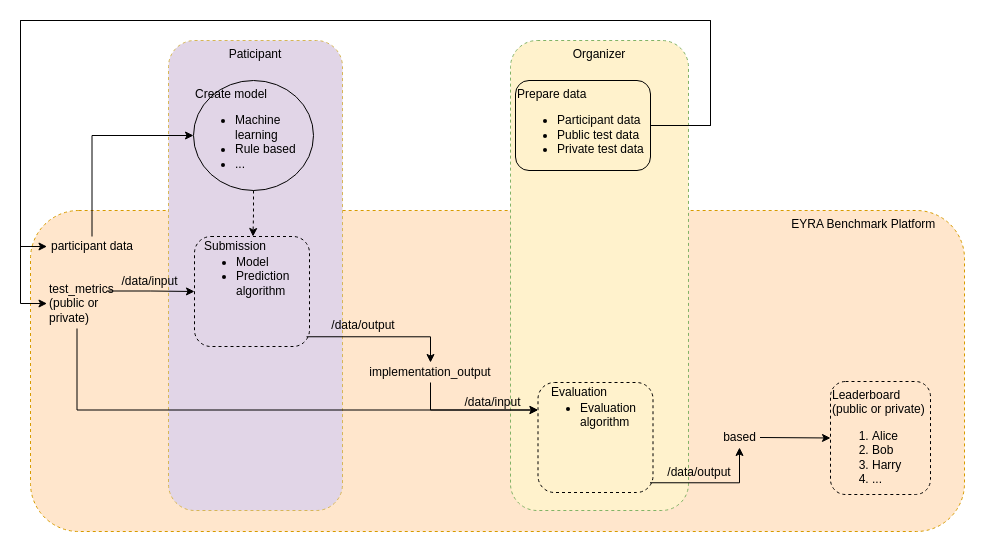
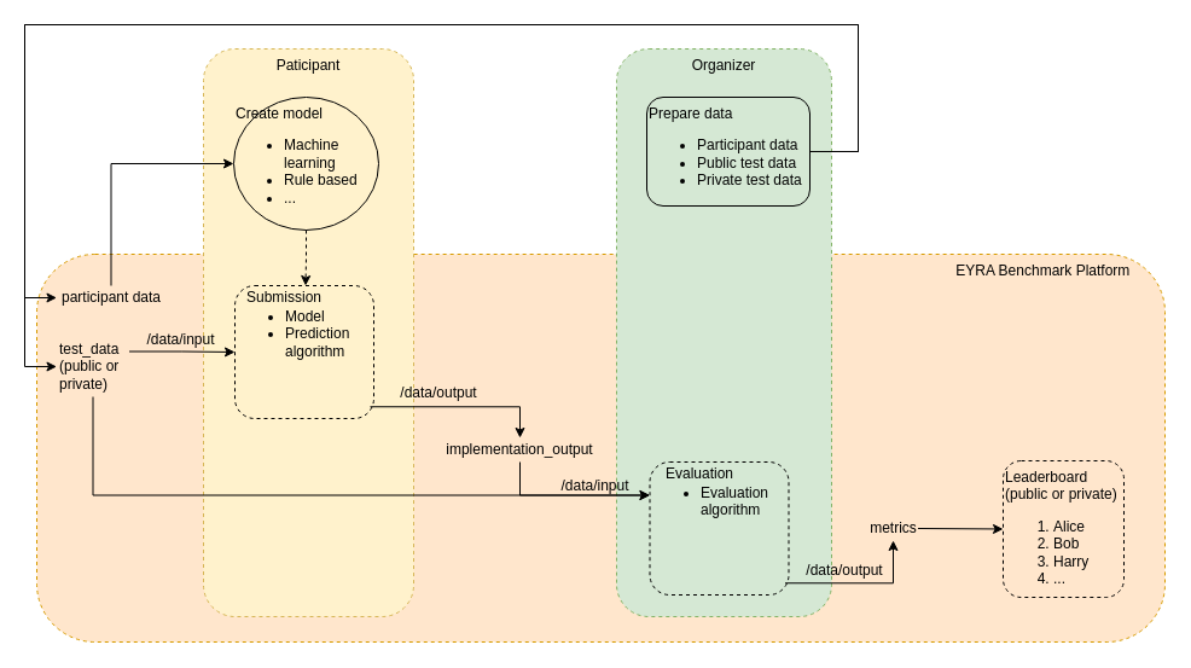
- <mxCell id="30" value="Prepare data&lt;br&gt;&lt;ul&gt;&lt;li&gt;Participant data&lt;/li&gt;&lt;li&gt;Public test data&lt;/li&gt;&lt;li&gt;Private test data&lt;/li&gt;&lt;/ul&gt;" style="rounded=1;whiteSpace=wrap;html=1;fillColor=none;align=left;verticalAlign=top;" vertex="1" parent="1"><mxGeometry x="515" y="80" width="135" height="90" as="geometry" /></mxCell>
+ <mxCell id="30" value="Prepare data&lt;br&gt;&lt;ul&gt;&lt;li&gt;Participant data&lt;/li&gt;&lt;li&gt;Public test data&lt;/li&gt;&lt;li&gt;Private test data&lt;/li&gt;&lt;/ul&gt;" style="rounded=1;whiteSpace=wrap;html=1;fillColor=none;align=left;verticalAlign=top;" vertex="1" parent="1"><mxGeometry x="535" y="80" width="135" height="90" as="geometry" /></mxCell>
- <mxCell id="4" value="Paticipant" style="rounded=1;whiteSpace=wrap;html=1;dashed=1;fillColor=#e1d5e7;strokeColor=#d6b656;verticalAlign=top;" vertex="1" parent="1"><mxGeometry x="168" y="40" width="174" height="470" as="geometry" /></mxCell>
+ <mxCell id="4" value="Paticipant" style="rounded=1;whiteSpace=wrap;html=1;dashed=1;fillColor=#fff2cc;strokeColor=#d6b656;verticalAlign=top;" vertex="1" parent="1"><mxGeometry x="168" y="40" width="174" height="470" as="geometry" /></mxCell>
- <mxCell id="3" value="Organizer" style="rounded=1;whiteSpace=wrap;html=1;dashed=1;fillColor=#fff2cc;strokeColor=#82b366;verticalAlign=top;" vertex="1" parent="1"><mxGeometry x="510" y="40" width="178" height="470" as="geometry" /></mxCell>
+ <mxCell id="3" value="Organizer" style="rounded=1;whiteSpace=wrap;html=1;dashed=1;fillColor=#d5e8d4;strokeColor=#82b366;verticalAlign=top;" vertex="1" parent="1"><mxGeometry x="510" y="40" width="178" height="470" as="geometry" /></mxCell>
- <mxCell id="11" value="test_metrics&lt;br&gt;(public or private)" style="text;html=1;strokeColor=none;fillColor=none;align=left;verticalAlign=middle;whiteSpace=wrap;rounded=0;dashed=1;" vertex="1" parent="1"><mxGeometry x="46.5" y="278" width="60" height="50" as="geometry" /></mxCell>
+ <mxCell id="11" value="test_data&lt;br&gt;(public or private)" style="text;html=1;strokeColor=none;fillColor=none;align=left;verticalAlign=middle;whiteSpace=wrap;rounded=0;dashed=1;" vertex="1" parent="1"><mxGeometry x="46.5" y="278" width="60" height="50" as="geometry" /></mxCell>
- <mxCell id="21" value="based" style="text;html=1;strokeColor=none;fillColor=none;align=center;verticalAlign=middle;whiteSpace=wrap;rounded=0;dashed=1;" vertex="1" parent="1"><mxGeometry x="718.5" y="427" width="41" height="20" as="geometry" /></mxCell>
+ <mxCell id="21" value="metrics" style="text;html=1;strokeColor=none;fillColor=none;align=center;verticalAlign=middle;whiteSpace=wrap;rounded=0;dashed=1;" vertex="1" parent="1"><mxGeometry x="718.5" y="427" width="41" height="20" as="geometry" /></mxCell>
